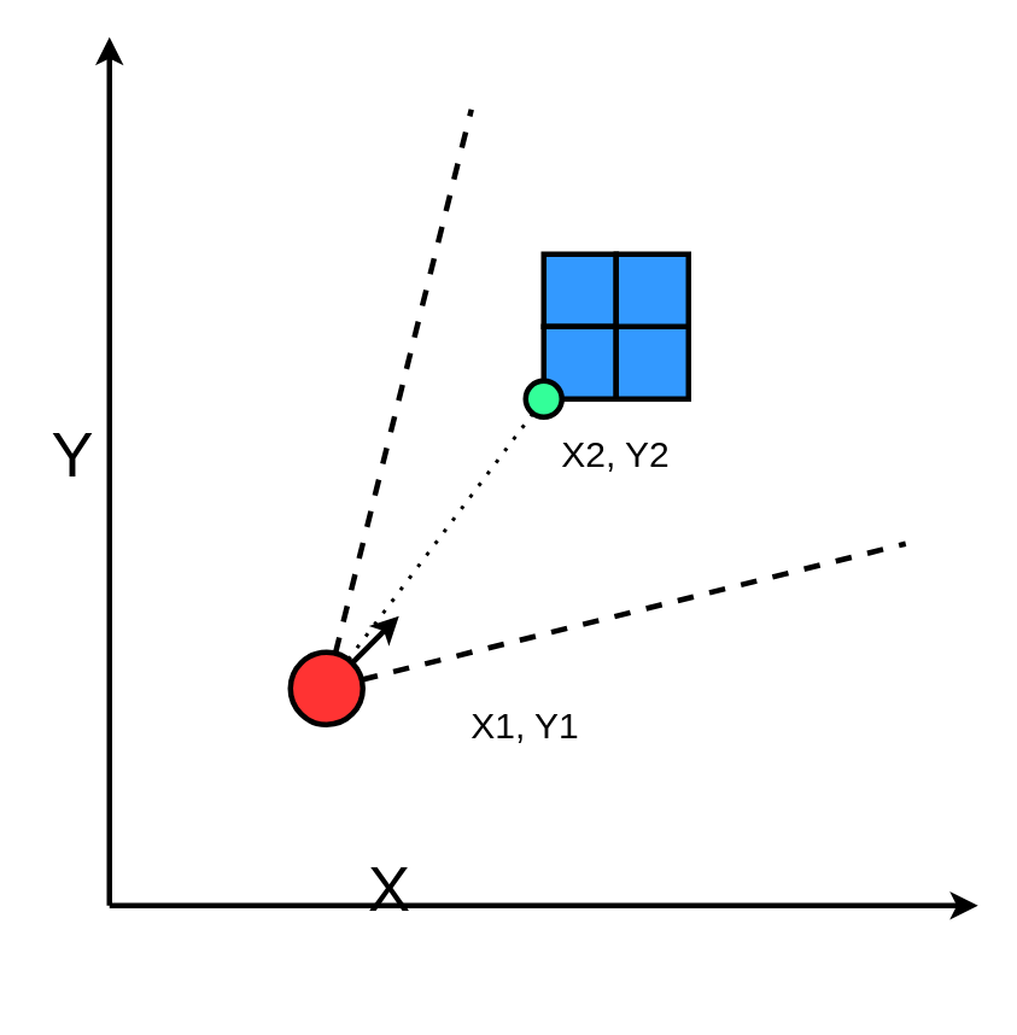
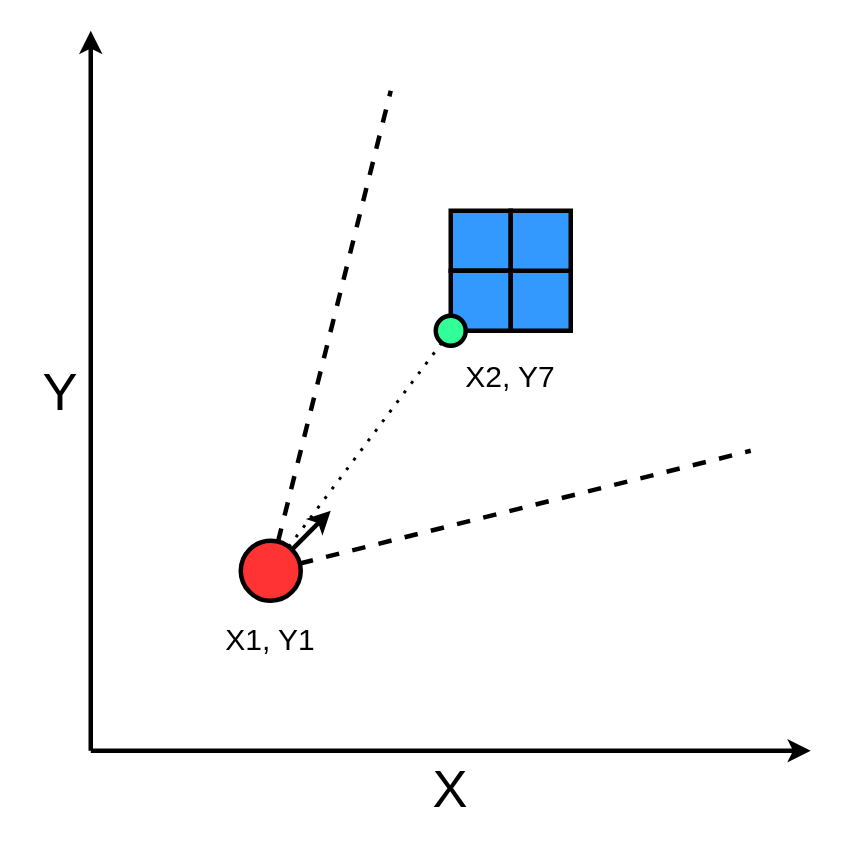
- <mxCell id="5" value="Y" style="text;html=1;strokeColor=none;fillColor=none;align=center;verticalAlign=middle;whiteSpace=wrap;rounded=0;fontSize=35;" vertex="1" parent="1"><mxGeometry x="20" y="225" width="40" height="50" as="geometry" /></mxCell>
+ <mxCell id="5" value="Y" style="text;html=1;strokeColor=none;fillColor=none;align=center;verticalAlign=middle;whiteSpace=wrap;rounded=0;fontSize=35;" vertex="1" parent="1"><mxGeometry x="20" y="235" width="40" height="50" as="geometry" /></mxCell>
- <mxCell id="17" value="X2, Y2" style="text;html=1;strokeColor=none;fillColor=none;align=center;verticalAlign=middle;whiteSpace=wrap;rounded=0;fontSize=20;labelBackgroundColor=none;" vertex="1" parent="1"><mxGeometry x="300" y="235" width="80" height="30" as="geometry" /></mxCell>
+ <mxCell id="17" value="X2, Y7" style="text;html=1;strokeColor=none;fillColor=none;align=center;verticalAlign=middle;whiteSpace=wrap;rounded=0;fontSize=20;labelBackgroundColor=none;" vertex="1" parent="1"><mxGeometry x="300" y="235" width="80" height="30" as="geometry" /></mxCell>
- <mxCell id="16" value="X1, Y1" style="text;html=1;strokeColor=none;fillColor=none;align=center;verticalAlign=middle;whiteSpace=wrap;rounded=0;fontSize=20;labelBackgroundColor=none;" vertex="1" parent="1"><mxGeometry x="250" y="385" width="80" height="30" as="geometry" /></mxCell>
+ <mxCell id="16" value="X1, Y1" style="text;html=1;strokeColor=none;fillColor=none;align=center;verticalAlign=middle;whiteSpace=wrap;rounded=0;fontSize=20;labelBackgroundColor=none;" vertex="1" parent="1"><mxGeometry x="140" y="410" width="80" height="30" as="geometry" /></mxCell>
- <mxCell id="4" value="X" style="text;html=1;strokeColor=none;fillColor=none;align=center;verticalAlign=middle;whiteSpace=wrap;rounded=0;fontSize=35;" vertex="1" parent="1"><mxGeometry x="195" y="465" width="40" height="50" as="geometry" /></mxCell>
+ <mxCell id="4" value="X" style="text;html=1;strokeColor=none;fillColor=none;align=center;verticalAlign=middle;whiteSpace=wrap;rounded=0;fontSize=35;" vertex="1" parent="1"><mxGeometry x="280" y="500" width="40" height="50" as="geometry" /></mxCell>
